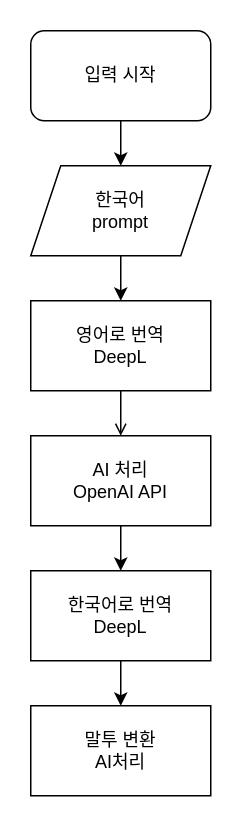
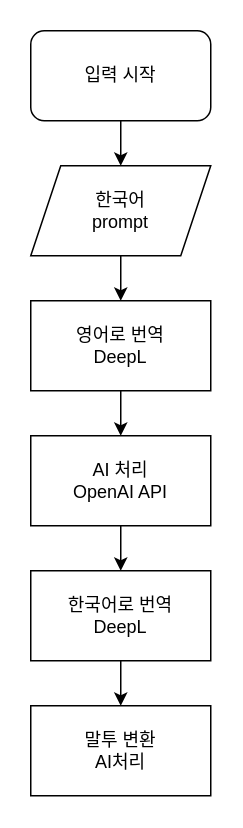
- <mxCell id="4" style="edgeStyle=orthogonalEdgeStyle;rounded=0;orthogonalLoop=1;jettySize=auto;html=1;exitX=0.5;exitY=1;exitDx=0;exitDy=0;entryX=0.5;entryY=0;entryDx=0;entryDy=0;endArrow=open;" parent="1" source="5" target="9" edge="1"><mxGeometry relative="1" as="geometry" /></mxCell>
+ <mxCell id="4" style="edgeStyle=orthogonalEdgeStyle;rounded=0;orthogonalLoop=1;jettySize=auto;html=1;exitX=0.5;exitY=1;exitDx=0;exitDy=0;entryX=0.5;entryY=0;entryDx=0;entryDy=0;" parent="1" source="5" target="9" edge="1"><mxGeometry relative="1" as="geometry" /></mxCell>
